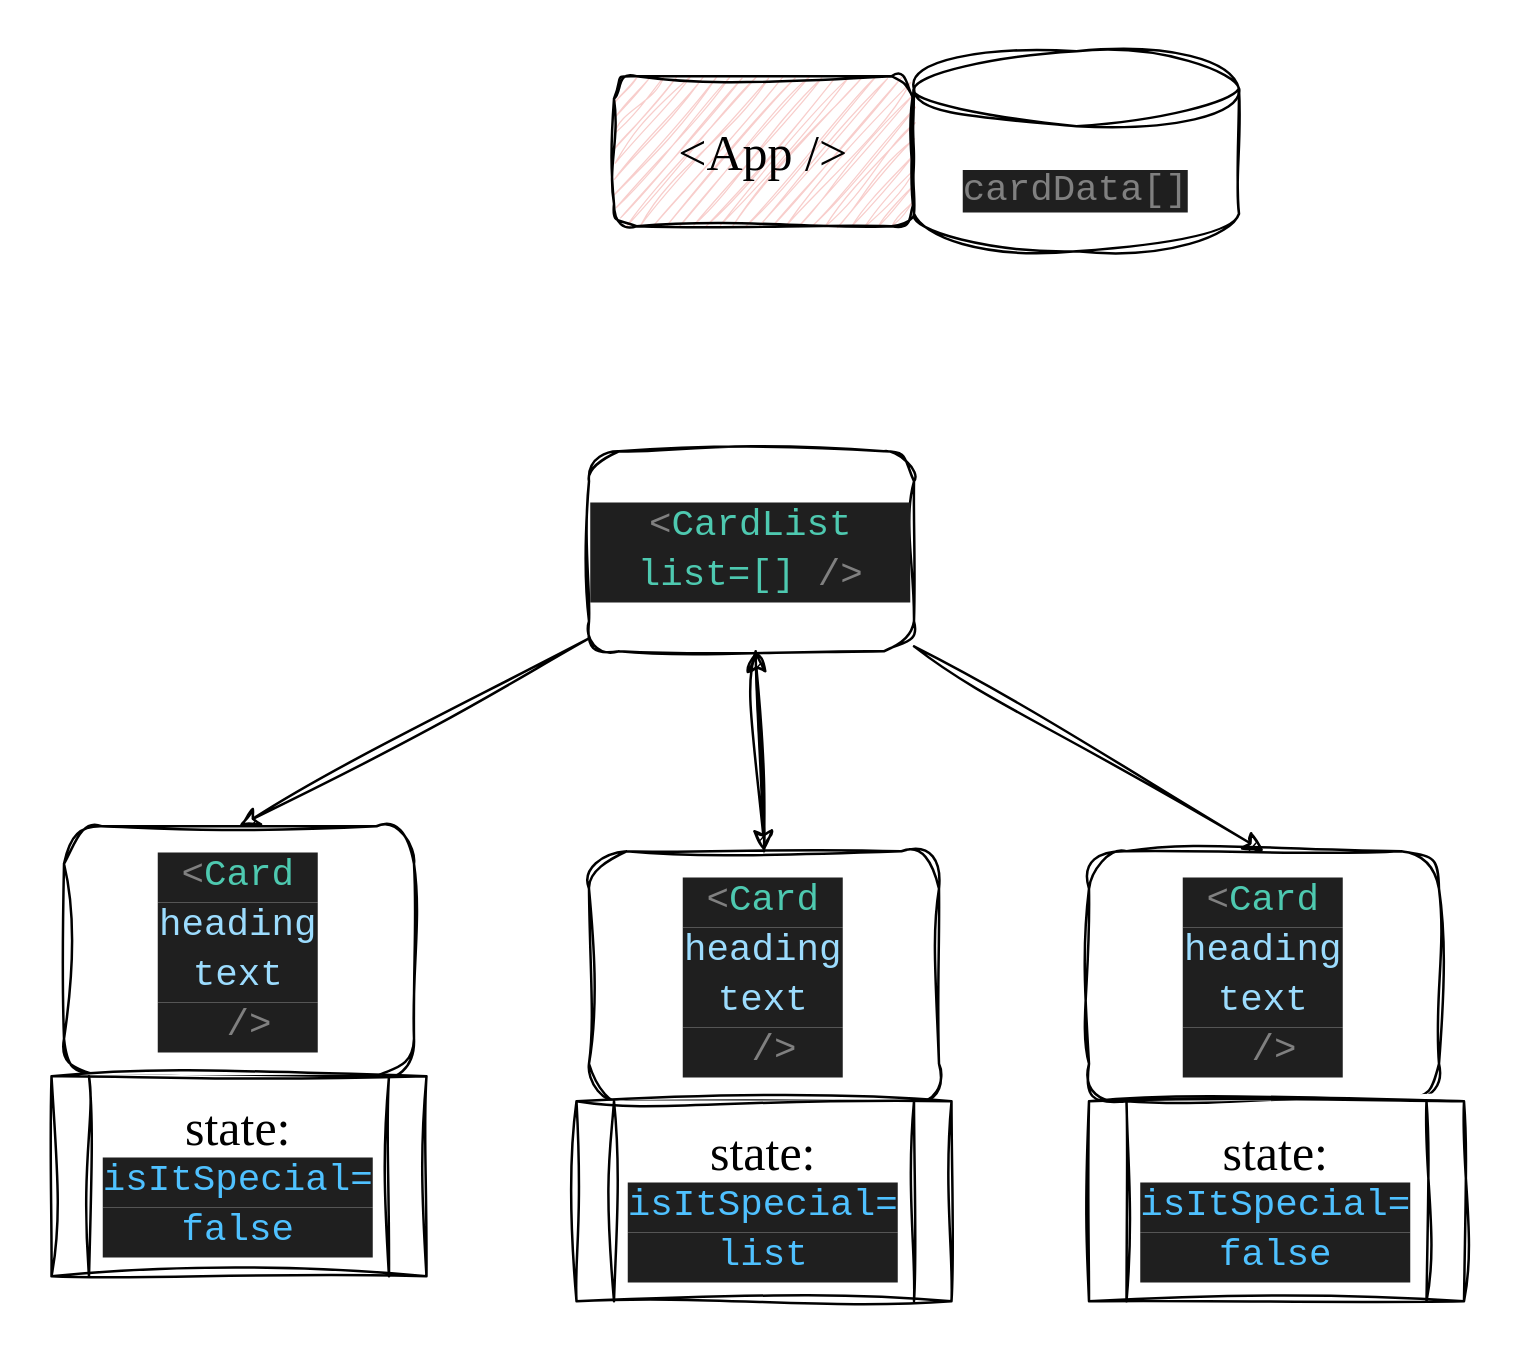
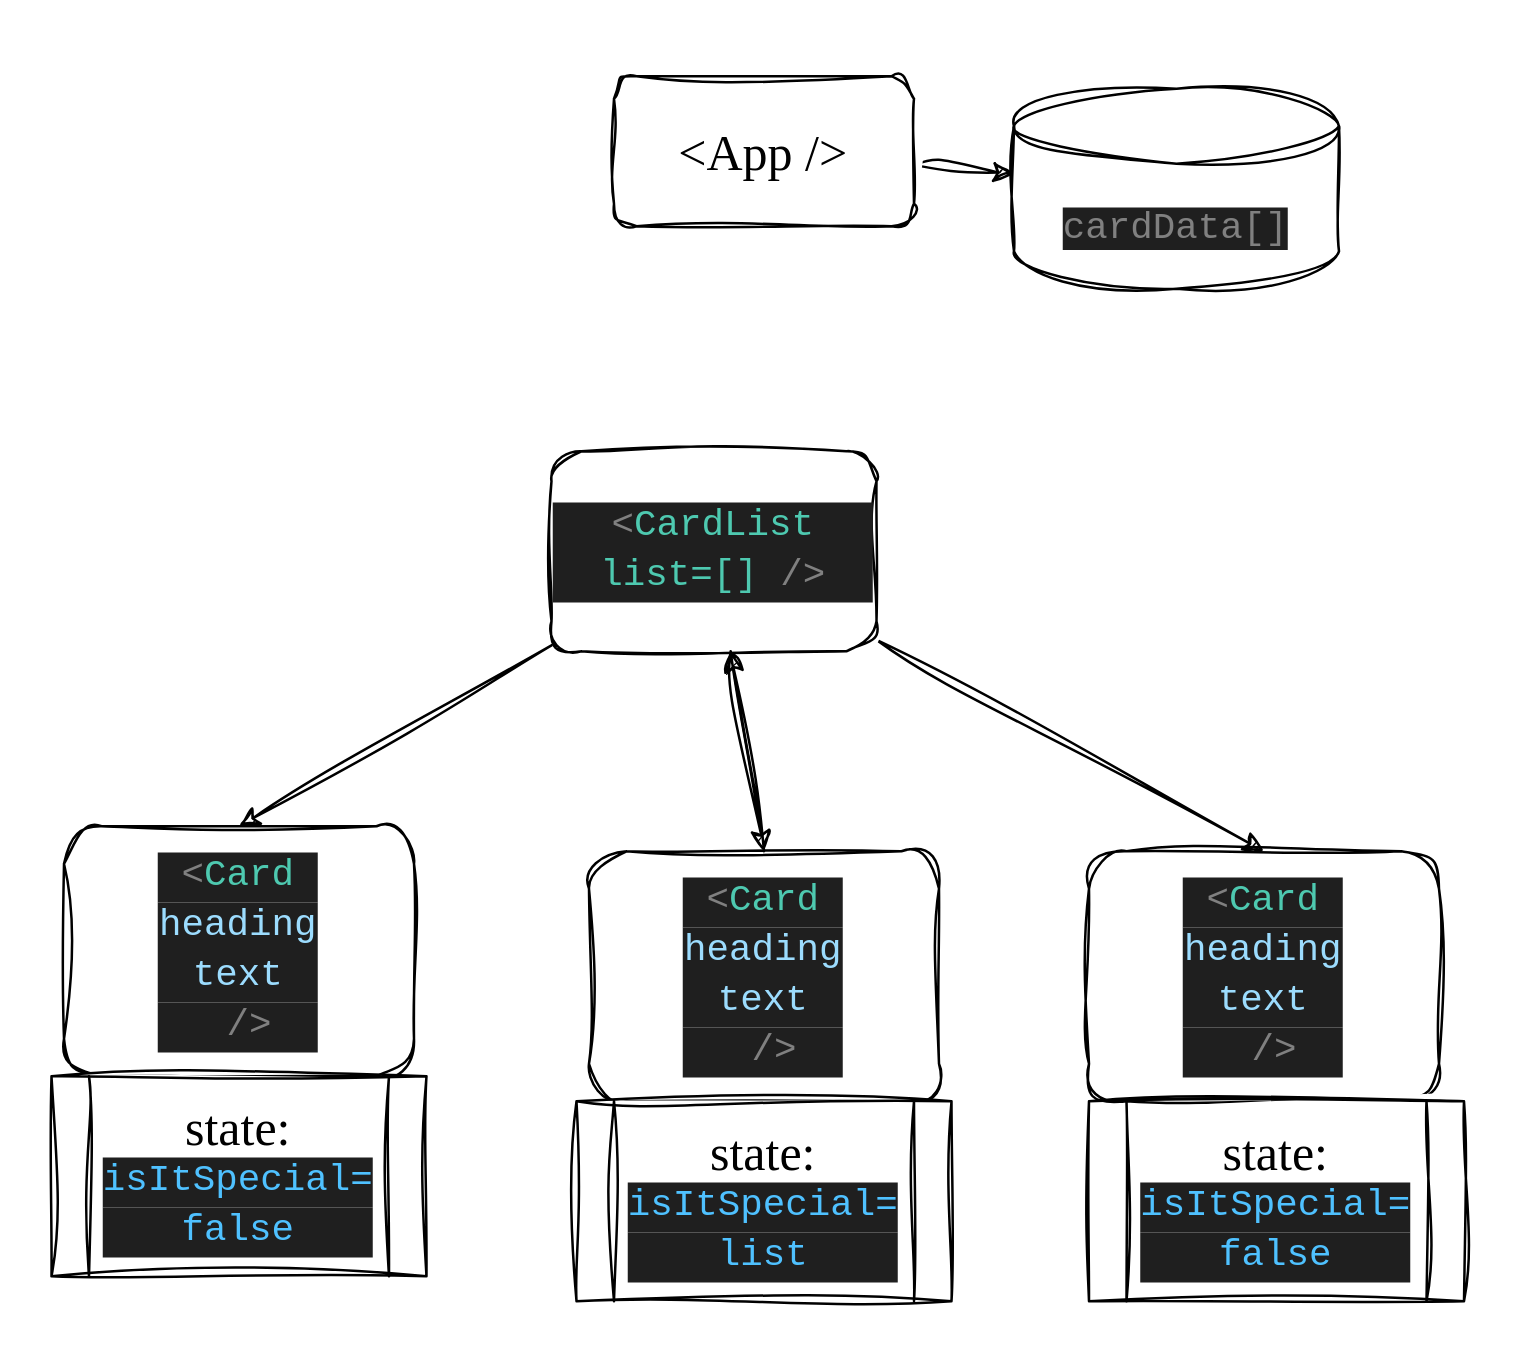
- <mxCell id="3" value="&amp;lt;App /&amp;gt;" style="rounded=1;whiteSpace=wrap;html=1;sketch=1;hachureGap=4;jiggle=2;curveFitting=1;fontFamily=Architects Daughter;fontSource=https%3A%2F%2Ffonts.googleapis.com%2Fcss%3Ffamily%3DArchitects%2BDaughter;fontSize=20;fillColor=#f8cecc;" vertex="1" parent="1"><mxGeometry x="245" y="30" width="120" height="60" as="geometry" /></mxCell>
+ <mxCell id="3" value="&amp;lt;App /&amp;gt;" style="rounded=1;whiteSpace=wrap;html=1;sketch=1;hachureGap=4;jiggle=2;curveFitting=1;fontFamily=Architects Daughter;fontSource=https%3A%2F%2Ffonts.googleapis.com%2Fcss%3Ffamily%3DArchitects%2BDaughter;fontSize=20;" vertex="1" parent="1"><mxGeometry x="245" y="30" width="120" height="60" as="geometry" /></mxCell>
- <mxCell id="12" value="&lt;span style=&quot;color: rgb(128, 128, 128); font-family: &amp;quot;Cascadia code PL&amp;quot;, Menlo, Monaco, &amp;quot;Courier New&amp;quot;, monospace, Consolas, &amp;quot;Courier New&amp;quot;, monospace; font-size: 15px; background-color: rgb(31, 31, 31);&quot;&gt;cardData[]&lt;/span&gt;" style="shape=cylinder3;whiteSpace=wrap;html=1;boundedLbl=1;backgroundOutline=1;size=15;sketch=1;hachureGap=4;jiggle=2;curveFitting=1;fontFamily=Architects Daughter;fontSource=https%3A%2F%2Ffonts.googleapis.com%2Fcss%3Ffamily%3DArchitects%2BDaughter;fontSize=20;" vertex="1" parent="1"><mxGeometry x="365" y="20" width="130" height="80" as="geometry" /></mxCell>
+ <mxCell id="12" value="&lt;span style=&quot;color: rgb(128, 128, 128); font-family: &amp;quot;Cascadia code PL&amp;quot;, Menlo, Monaco, &amp;quot;Courier New&amp;quot;, monospace, Consolas, &amp;quot;Courier New&amp;quot;, monospace; font-size: 15px; background-color: rgb(31, 31, 31);&quot;&gt;cardData[]&lt;/span&gt;" style="shape=cylinder3;whiteSpace=wrap;html=1;boundedLbl=1;backgroundOutline=1;size=15;sketch=1;hachureGap=4;jiggle=2;curveFitting=1;fontFamily=Architects Daughter;fontSource=https%3A%2F%2Ffonts.googleapis.com%2Fcss%3Ffamily%3DArchitects%2BDaughter;fontSize=20;" vertex="1" parent="1"><mxGeometry x="405" y="35" width="130" height="80" as="geometry" /></mxCell>
- <mxCell id="7" value="&lt;div style=&quot;color: rgb(204, 204, 204); background-color: rgb(31, 31, 31); font-family: &amp;quot;Cascadia code PL&amp;quot;, Menlo, Monaco, &amp;quot;Courier New&amp;quot;, monospace, Consolas, &amp;quot;Courier New&amp;quot;, monospace; font-size: 15px; line-height: 20px;&quot;&gt;&lt;span style=&quot;color: #808080;&quot;&gt;&amp;lt;&lt;/span&gt;&lt;span style=&quot;color: #4ec9b0;&quot;&gt;CardList list=[]&lt;/span&gt;&lt;span style=&quot;color: #d4d4d4;&quot;&gt; &lt;/span&gt;&lt;span style=&quot;color: #808080;&quot;&gt;/&amp;gt;&lt;/span&gt;&lt;/div&gt;" style="rounded=1;whiteSpace=wrap;html=1;sketch=1;hachureGap=4;jiggle=2;curveFitting=1;fontFamily=Architects Daughter;fontSource=https%3A%2F%2Ffonts.googleapis.com%2Fcss%3Ffamily%3DArchitects%2BDaughter;fontSize=20;" vertex="1" parent="1"><mxGeometry x="235" y="180" width="130" height="80" as="geometry" /></mxCell>
+ <mxCell id="7" value="&lt;div style=&quot;color: rgb(204, 204, 204); background-color: rgb(31, 31, 31); font-family: &amp;quot;Cascadia code PL&amp;quot;, Menlo, Monaco, &amp;quot;Courier New&amp;quot;, monospace, Consolas, &amp;quot;Courier New&amp;quot;, monospace; font-size: 15px; line-height: 20px;&quot;&gt;&lt;span style=&quot;color: #808080;&quot;&gt;&amp;lt;&lt;/span&gt;&lt;span style=&quot;color: #4ec9b0;&quot;&gt;CardList list=[]&lt;/span&gt;&lt;span style=&quot;color: #d4d4d4;&quot;&gt; &lt;/span&gt;&lt;span style=&quot;color: #808080;&quot;&gt;/&amp;gt;&lt;/span&gt;&lt;/div&gt;" style="rounded=1;whiteSpace=wrap;html=1;sketch=1;hachureGap=4;jiggle=2;curveFitting=1;fontFamily=Architects Daughter;fontSource=https%3A%2F%2Ffonts.googleapis.com%2Fcss%3Ffamily%3DArchitects%2BDaughter;fontSize=20;" vertex="1" parent="1"><mxGeometry x="220" y="180" width="130" height="80" as="geometry" /></mxCell>
